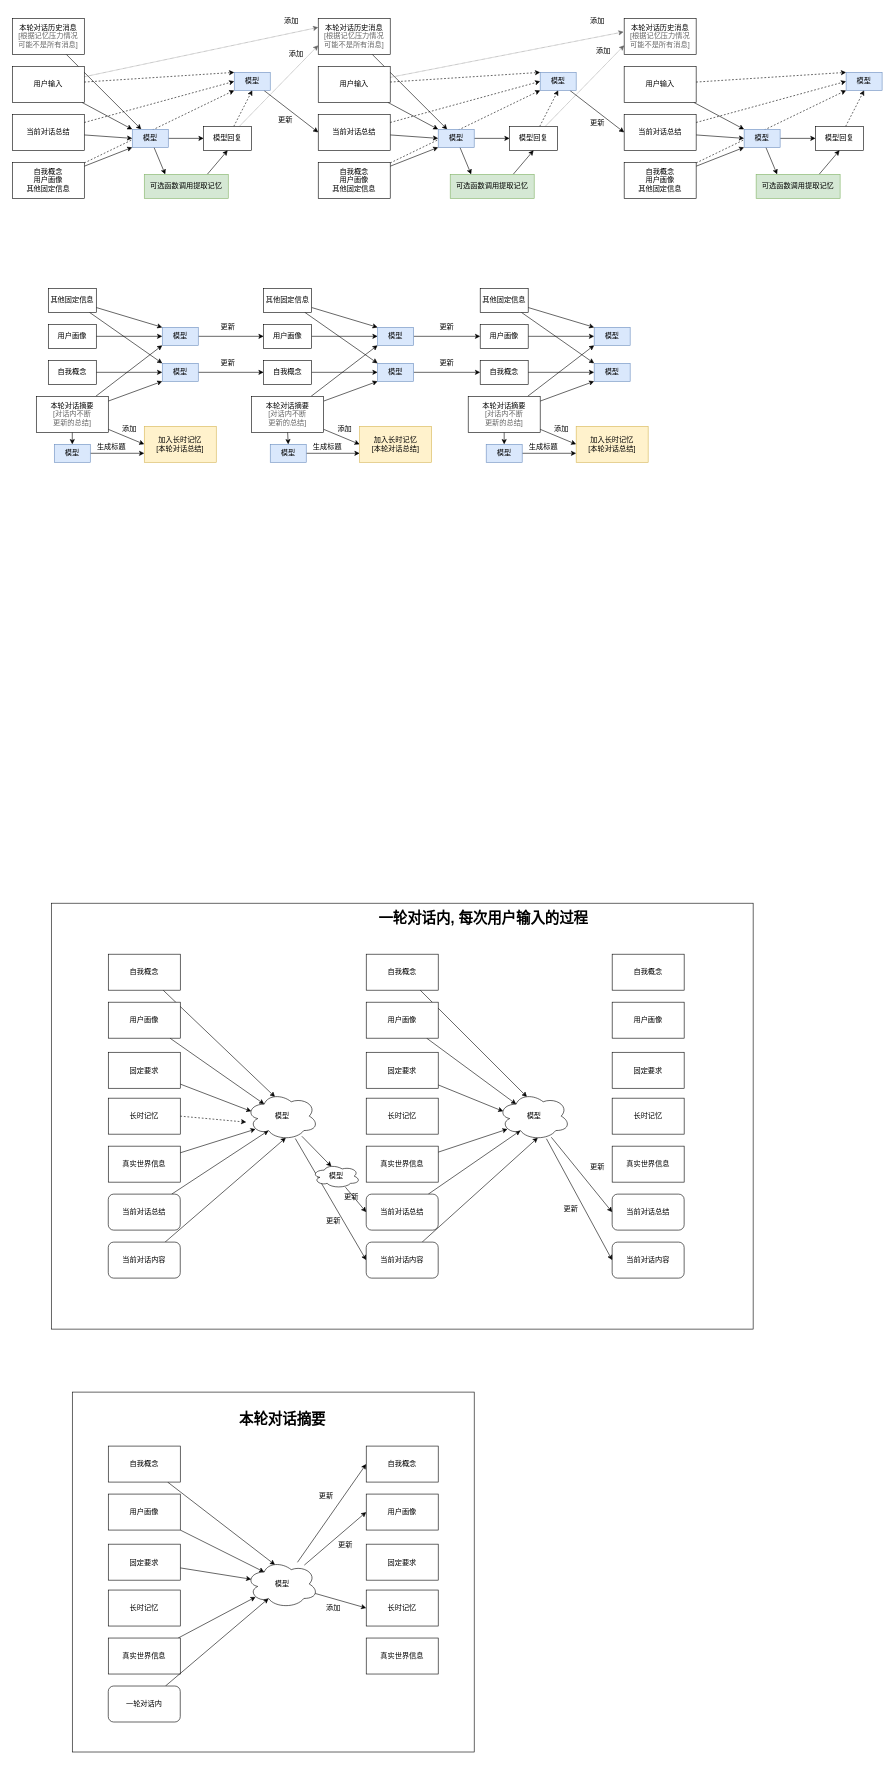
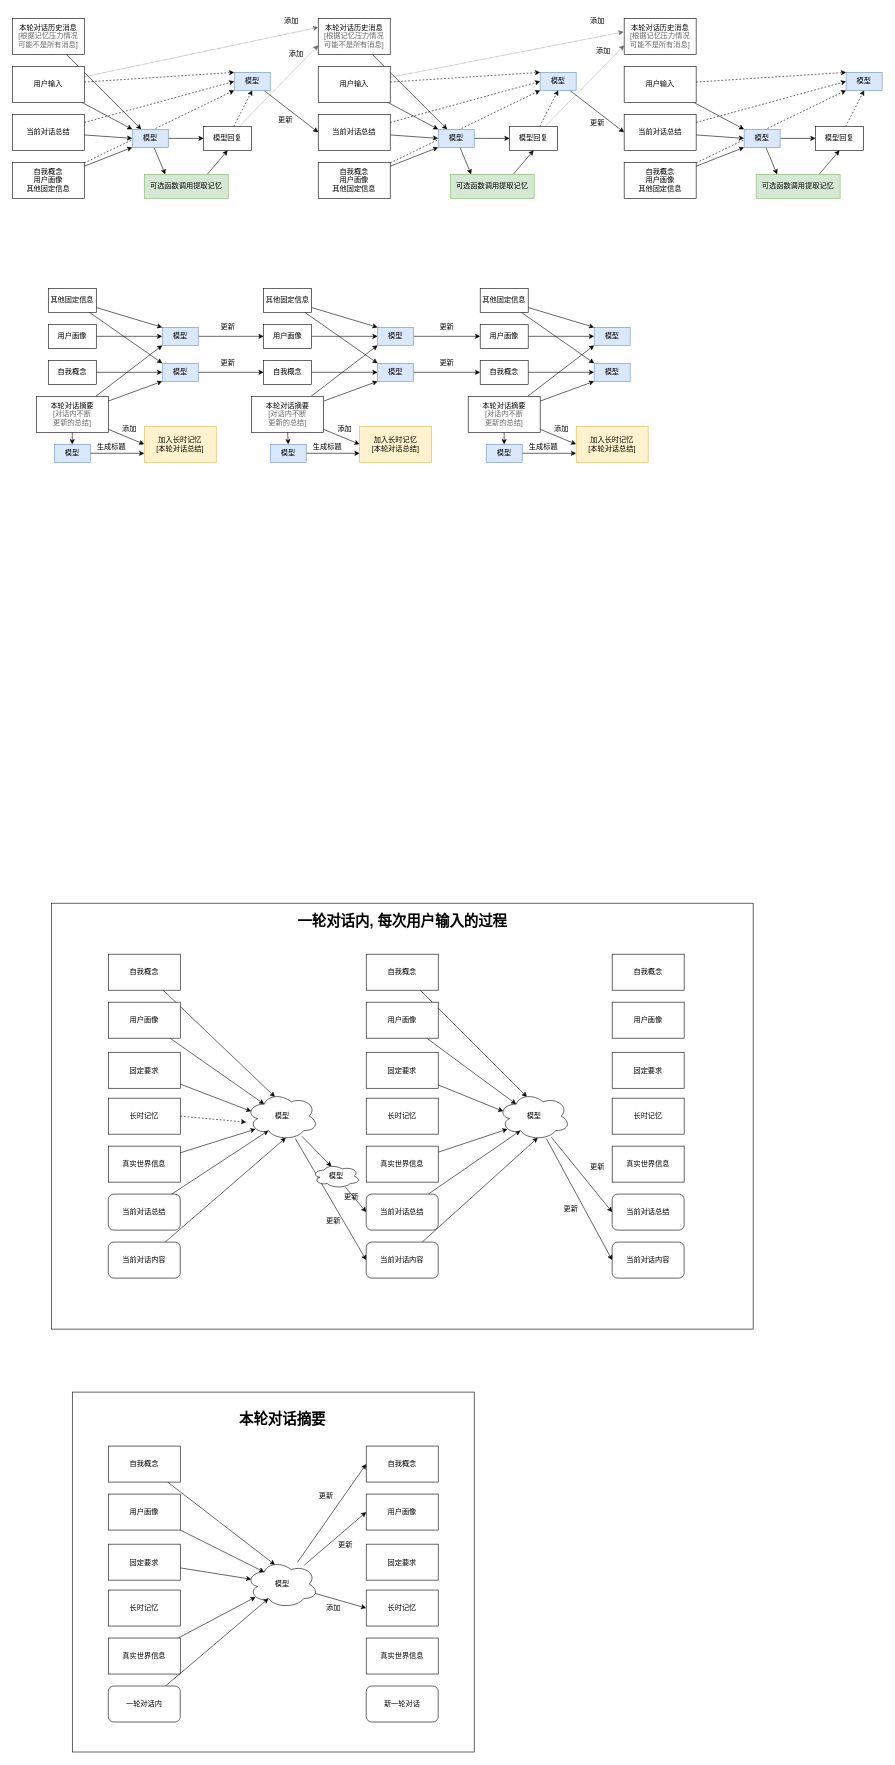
- <mxCell id="60" value="&lt;b&gt;&lt;font style=&quot;font-size: 24px;&quot;&gt;一轮对话内, 每次用户输入的过程&lt;/font&gt;&lt;/b&gt;" style="text;strokeColor=none;align=center;fillColor=none;html=1;verticalAlign=middle;whiteSpace=wrap;rounded=0;" parent="1" vertex="1"><mxGeometry x="548.75" y="1515" width="512.5" height="30" as="geometry" /></mxCell>
+ <mxCell id="60" value="&lt;b&gt;&lt;font style=&quot;font-size: 24px;&quot;&gt;一轮对话内, 每次用户输入的过程&lt;/font&gt;&lt;/b&gt;" style="text;strokeColor=none;align=center;fillColor=none;html=1;verticalAlign=middle;whiteSpace=wrap;rounded=0;" parent="1" vertex="1"><mxGeometry x="413.75" y="1520" width="512.5" height="30" as="geometry" /></mxCell>
+ <mxCell id="84" value="新一轮对话" style="rounded=1;whiteSpace=wrap;html=1;" parent="1" vertex="1"><mxGeometry x="610" y="2810" width="120" height="60" as="geometry" /></mxCell>
